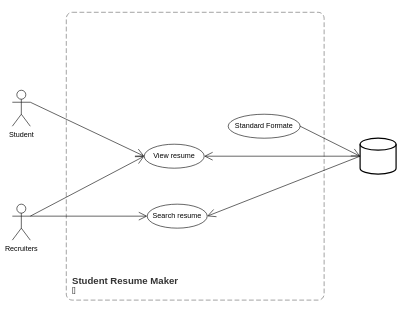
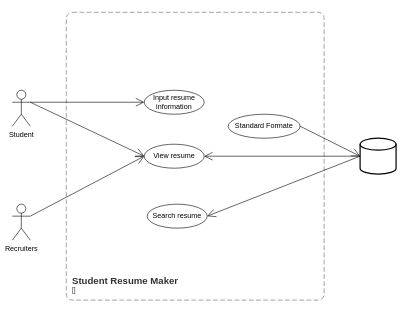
+ <mxCell id="10" value="" style="endArrow=open;endFill=1;endSize=12;html=1;rounded=0;exitX=1;exitY=0.333;exitDx=0;exitDy=0;exitPerimeter=0;entryX=0;entryY=0.5;entryDx=0;entryDy=0;" edge="1" parent="2" source="3" target="6"><mxGeometry width="160" relative="1" as="geometry"><mxPoint x="70" y="320" as="sourcePoint" /><mxPoint x="230" y="320" as="targetPoint" /></mxGeometry></mxCell>
+ <mxCell id="6" value="Input resume information" style="ellipse;whiteSpace=wrap;html=1;align=center;" vertex="1" parent="2"><mxGeometry x="220" y="130" width="100" height="40" as="geometry" /></mxCell>
- <mxCell id="12" value="" style="endArrow=open;endFill=1;endSize=12;html=1;rounded=0;exitX=1;exitY=0.333;exitDx=0;exitDy=0;exitPerimeter=0;entryX=0;entryY=0.5;entryDx=0;entryDy=0;" edge="1" parent="2" source="4" target="7"><mxGeometry width="160" relative="1" as="geometry"><mxPoint x="180" y="270" as="sourcePoint" /><mxPoint x="340" y="270" as="targetPoint" /></mxGeometry></mxCell>
